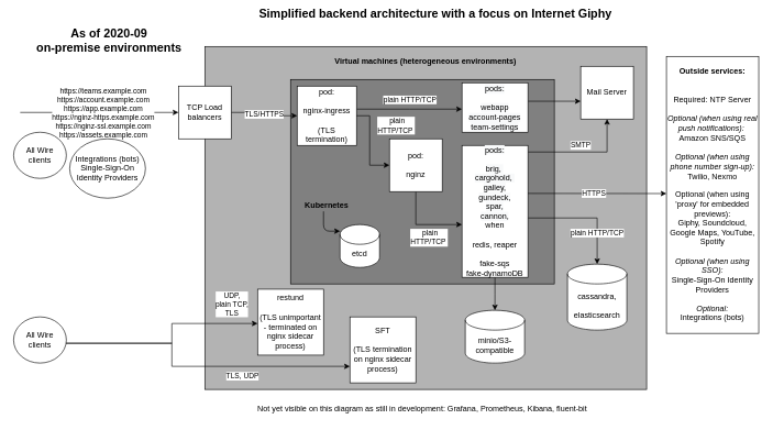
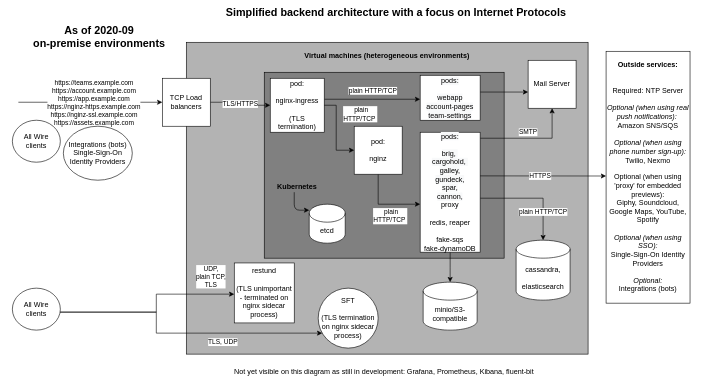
- <mxCell id="25" value="&lt;b&gt;&lt;font style=&quot;font-size: 18px&quot;&gt;Simplified backend architecture with a focus on Internet Giphy&lt;/font&gt;&lt;/b&gt;&lt;b&gt;&lt;font style=&quot;font-size: 18px&quot;&gt;&lt;br&gt;&lt;/font&gt;&lt;/b&gt;" style="text;html=1;strokeColor=none;fillColor=none;align=center;verticalAlign=middle;whiteSpace=wrap;rounded=0;" vertex="1" parent="1"><mxGeometry x="360" width="600" as="geometry" y="20" /></mxCell>
+ <mxCell id="25" value="&lt;b&gt;&lt;font style=&quot;font-size: 18px&quot;&gt;Simplified backend architecture with a focus on Internet Protocols&lt;/font&gt;&lt;/b&gt;&lt;b&gt;&lt;font style=&quot;font-size: 18px&quot;&gt;&lt;br&gt;&lt;/font&gt;&lt;/b&gt;" style="text;html=1;strokeColor=none;fillColor=none;align=center;verticalAlign=middle;whiteSpace=wrap;rounded=0;" vertex="1" parent="1"><mxGeometry x="360" width="600" as="geometry" y="20" /></mxCell>
- <mxCell id="13" value="&lt;span style=&quot;color: rgb(0 , 0 , 0) ; font-family: &amp;#34;helvetica&amp;#34; ; font-size: 12px ; font-style: normal ; font-weight: 400 ; letter-spacing: normal ; text-align: center ; text-indent: 0px ; text-transform: none ; word-spacing: 0px ; background-color: rgb(248 , 249 , 250) ; display: inline ; float: none&quot;&gt;pods:&lt;br&gt;&lt;br&gt;brig,&lt;span&gt;&amp;nbsp;&lt;/span&gt;&lt;/span&gt;&lt;br style=&quot;color: rgb(0 , 0 , 0) ; font-family: &amp;#34;helvetica&amp;#34; ; font-size: 12px ; font-style: normal ; font-weight: 400 ; letter-spacing: normal ; text-align: center ; text-indent: 0px ; text-transform: none ; word-spacing: 0px ; background-color: rgb(248 , 249 , 250)&quot;&gt;&lt;span style=&quot;color: rgb(0 , 0 , 0) ; font-family: &amp;#34;helvetica&amp;#34; ; font-size: 12px ; font-style: normal ; font-weight: 400 ; letter-spacing: normal ; text-align: center ; text-indent: 0px ; text-transform: none ; word-spacing: 0px ; background-color: rgb(248 , 249 , 250) ; display: inline ; float: none&quot;&gt;cargohold,&lt;span&gt;&amp;nbsp;&lt;/span&gt;&lt;/span&gt;&lt;br style=&quot;color: rgb(0 , 0 , 0) ; font-family: &amp;#34;helvetica&amp;#34; ; font-size: 12px ; font-style: normal ; font-weight: 400 ; letter-spacing: normal ; text-align: center ; text-indent: 0px ; text-transform: none ; word-spacing: 0px ; background-color: rgb(248 , 249 , 250)&quot;&gt;&lt;span style=&quot;color: rgb(0 , 0 , 0) ; font-family: &amp;#34;helvetica&amp;#34; ; font-size: 12px ; font-style: normal ; font-weight: 400 ; letter-spacing: normal ; text-align: center ; text-indent: 0px ; text-transform: none ; word-spacing: 0px ; background-color: rgb(248 , 249 , 250) ; display: inline ; float: none&quot;&gt;galley,&lt;/span&gt;&lt;br style=&quot;color: rgb(0 , 0 , 0) ; font-family: &amp;#34;helvetica&amp;#34; ; font-size: 12px ; font-style: normal ; font-weight: 400 ; letter-spacing: normal ; text-align: center ; text-indent: 0px ; text-transform: none ; word-spacing: 0px ; background-color: rgb(248 , 249 , 250)&quot;&gt;&lt;span style=&quot;color: rgb(0 , 0 , 0) ; font-family: &amp;#34;helvetica&amp;#34; ; font-size: 12px ; font-style: normal ; font-weight: 400 ; letter-spacing: normal ; text-align: center ; text-indent: 0px ; text-transform: none ; word-spacing: 0px ; background-color: rgb(248 , 249 , 250) ; display: inline ; float: none&quot;&gt;gundeck,&lt;/span&gt;&lt;br style=&quot;color: rgb(0 , 0 , 0) ; font-family: &amp;#34;helvetica&amp;#34; ; font-size: 12px ; font-style: normal ; font-weight: 400 ; letter-spacing: normal ; text-align: center ; text-indent: 0px ; text-transform: none ; word-spacing: 0px ; background-color: rgb(248 , 249 , 250)&quot;&gt;&lt;span style=&quot;color: rgb(0 , 0 , 0) ; font-family: &amp;#34;helvetica&amp;#34; ; font-size: 12px ; font-style: normal ; font-weight: 400 ; letter-spacing: normal ; text-align: center ; text-indent: 0px ; text-transform: none ; word-spacing: 0px ; background-color: rgb(248 , 249 , 250) ; display: inline ; float: none&quot;&gt;spar,&lt;/span&gt;&lt;br style=&quot;color: rgb(0 , 0 , 0) ; font-family: &amp;#34;helvetica&amp;#34; ; font-size: 12px ; font-style: normal ; font-weight: 400 ; letter-spacing: normal ; text-align: center ; text-indent: 0px ; text-transform: none ; word-spacing: 0px ; background-color: rgb(248 , 249 , 250)&quot;&gt;&lt;span style=&quot;color: rgb(0 , 0 , 0) ; font-family: &amp;#34;helvetica&amp;#34; ; font-size: 12px ; font-style: normal ; font-weight: 400 ; letter-spacing: normal ; text-align: center ; text-indent: 0px ; text-transform: none ; word-spacing: 0px ; background-color: rgb(248 , 249 , 250) ; display: inline ; float: none&quot;&gt;cannon,&lt;/span&gt;&lt;br style=&quot;color: rgb(0 , 0 , 0) ; font-family: &amp;#34;helvetica&amp;#34; ; font-size: 12px ; font-style: normal ; font-weight: 400 ; letter-spacing: normal ; text-align: center ; text-indent: 0px ; text-transform: none ; word-spacing: 0px ; background-color: rgb(248 , 249 , 250)&quot;&gt;&lt;font face=&quot;helvetica&quot;&gt;when&lt;br&gt;&lt;br&gt;redis,&amp;nbsp;reaper&lt;br&gt;&lt;br&gt;fake-sqs&lt;br&gt;fake-dynamoDB&lt;br&gt;&lt;/font&gt;" style="rounded=0;whiteSpace=wrap;html=1;" vertex="1" parent="1"><mxGeometry x="700" y="220" width="100" height="200" as="geometry" /></mxCell>
+ <mxCell id="13" value="&lt;span style=&quot;color: rgb(0 , 0 , 0) ; font-family: &amp;#34;helvetica&amp;#34; ; font-size: 12px ; font-style: normal ; font-weight: 400 ; letter-spacing: normal ; text-align: center ; text-indent: 0px ; text-transform: none ; word-spacing: 0px ; background-color: rgb(248 , 249 , 250) ; display: inline ; float: none&quot;&gt;pods:&lt;br&gt;&lt;br&gt;brig,&lt;span&gt;&amp;nbsp;&lt;/span&gt;&lt;/span&gt;&lt;br style=&quot;color: rgb(0 , 0 , 0) ; font-family: &amp;#34;helvetica&amp;#34; ; font-size: 12px ; font-style: normal ; font-weight: 400 ; letter-spacing: normal ; text-align: center ; text-indent: 0px ; text-transform: none ; word-spacing: 0px ; background-color: rgb(248 , 249 , 250)&quot;&gt;&lt;span style=&quot;color: rgb(0 , 0 , 0) ; font-family: &amp;#34;helvetica&amp;#34; ; font-size: 12px ; font-style: normal ; font-weight: 400 ; letter-spacing: normal ; text-align: center ; text-indent: 0px ; text-transform: none ; word-spacing: 0px ; background-color: rgb(248 , 249 , 250) ; display: inline ; float: none&quot;&gt;cargohold,&lt;span&gt;&amp;nbsp;&lt;/span&gt;&lt;/span&gt;&lt;br style=&quot;color: rgb(0 , 0 , 0) ; font-family: &amp;#34;helvetica&amp;#34; ; font-size: 12px ; font-style: normal ; font-weight: 400 ; letter-spacing: normal ; text-align: center ; text-indent: 0px ; text-transform: none ; word-spacing: 0px ; background-color: rgb(248 , 249 , 250)&quot;&gt;&lt;span style=&quot;color: rgb(0 , 0 , 0) ; font-family: &amp;#34;helvetica&amp;#34; ; font-size: 12px ; font-style: normal ; font-weight: 400 ; letter-spacing: normal ; text-align: center ; text-indent: 0px ; text-transform: none ; word-spacing: 0px ; background-color: rgb(248 , 249 , 250) ; display: inline ; float: none&quot;&gt;galley,&lt;/span&gt;&lt;br style=&quot;color: rgb(0 , 0 , 0) ; font-family: &amp;#34;helvetica&amp;#34; ; font-size: 12px ; font-style: normal ; font-weight: 400 ; letter-spacing: normal ; text-align: center ; text-indent: 0px ; text-transform: none ; word-spacing: 0px ; background-color: rgb(248 , 249 , 250)&quot;&gt;&lt;span style=&quot;color: rgb(0 , 0 , 0) ; font-family: &amp;#34;helvetica&amp;#34; ; font-size: 12px ; font-style: normal ; font-weight: 400 ; letter-spacing: normal ; text-align: center ; text-indent: 0px ; text-transform: none ; word-spacing: 0px ; background-color: rgb(248 , 249 , 250) ; display: inline ; float: none&quot;&gt;gundeck,&lt;/span&gt;&lt;br style=&quot;color: rgb(0 , 0 , 0) ; font-family: &amp;#34;helvetica&amp;#34; ; font-size: 12px ; font-style: normal ; font-weight: 400 ; letter-spacing: normal ; text-align: center ; text-indent: 0px ; text-transform: none ; word-spacing: 0px ; background-color: rgb(248 , 249 , 250)&quot;&gt;&lt;span style=&quot;color: rgb(0 , 0 , 0) ; font-family: &amp;#34;helvetica&amp;#34; ; font-size: 12px ; font-style: normal ; font-weight: 400 ; letter-spacing: normal ; text-align: center ; text-indent: 0px ; text-transform: none ; word-spacing: 0px ; background-color: rgb(248 , 249 , 250) ; display: inline ; float: none&quot;&gt;spar,&lt;/span&gt;&lt;br style=&quot;color: rgb(0 , 0 , 0) ; font-family: &amp;#34;helvetica&amp;#34; ; font-size: 12px ; font-style: normal ; font-weight: 400 ; letter-spacing: normal ; text-align: center ; text-indent: 0px ; text-transform: none ; word-spacing: 0px ; background-color: rgb(248 , 249 , 250)&quot;&gt;&lt;span style=&quot;color: rgb(0 , 0 , 0) ; font-family: &amp;#34;helvetica&amp;#34; ; font-size: 12px ; font-style: normal ; font-weight: 400 ; letter-spacing: normal ; text-align: center ; text-indent: 0px ; text-transform: none ; word-spacing: 0px ; background-color: rgb(248 , 249 , 250) ; display: inline ; float: none&quot;&gt;cannon,&lt;/span&gt;&lt;br style=&quot;color: rgb(0 , 0 , 0) ; font-family: &amp;#34;helvetica&amp;#34; ; font-size: 12px ; font-style: normal ; font-weight: 400 ; letter-spacing: normal ; text-align: center ; text-indent: 0px ; text-transform: none ; word-spacing: 0px ; background-color: rgb(248 , 249 , 250)&quot;&gt;&lt;font face=&quot;helvetica&quot;&gt;proxy&lt;br&gt;&lt;br&gt;redis,&amp;nbsp;reaper&lt;br&gt;&lt;br&gt;fake-sqs&lt;br&gt;fake-dynamoDB&lt;br&gt;&lt;/font&gt;" style="rounded=0;whiteSpace=wrap;html=1;" vertex="1" parent="1"><mxGeometry x="700" y="220" width="100" height="200" as="geometry" /></mxCell>
- <mxCell id="19" value="SFT&lt;br&gt;&lt;br&gt;(TLS termination on nginx sidecar process)" style="whiteSpace=wrap;html=1;aspect=fixed;" vertex="1" parent="1"><mxGeometry x="530" y="480" width="100" height="100" as="geometry" /></mxCell>
+ <mxCell id="19" value="SFT&lt;br&gt;&lt;br&gt;(TLS termination on nginx sidecar process)" style="ellipse;whiteSpace=wrap;html=1;aspect=fixed;" vertex="1" parent="1"><mxGeometry x="530" y="480" width="100" height="100" as="geometry" /></mxCell>
